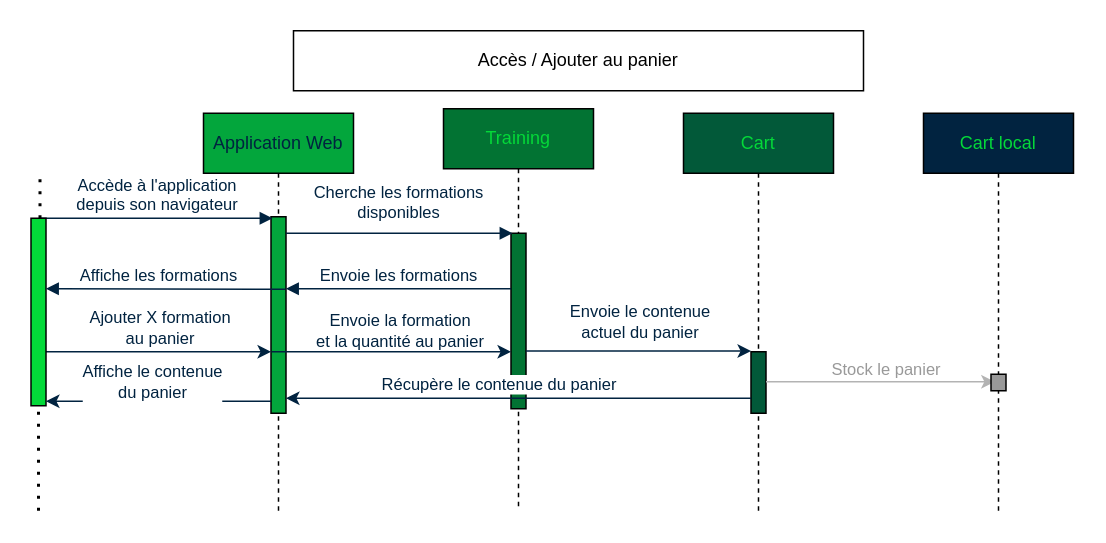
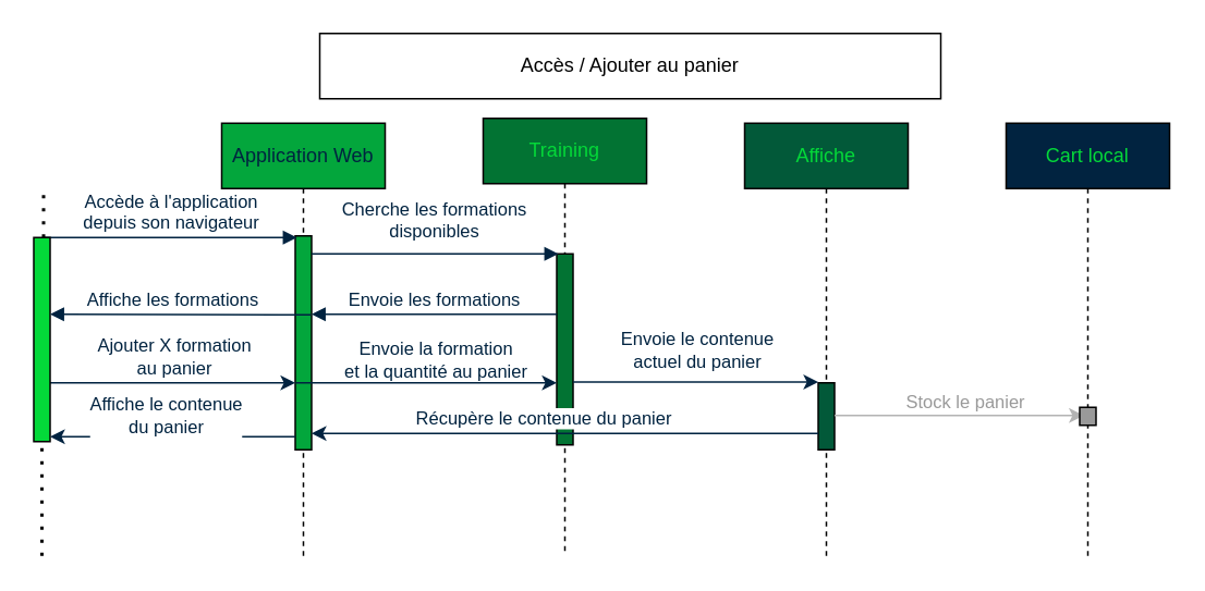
- <mxCell id="7" value="&lt;font color=&quot;#04d939&quot;&gt;Cart&lt;/font&gt;" style="shape=umlLifeline;perimeter=lifelinePerimeter;whiteSpace=wrap;html=1;container=0;dropTarget=0;collapsible=0;recursiveResize=0;outlineConnect=0;portConstraint=eastwest;newEdgeStyle={&quot;edgeStyle&quot;:&quot;elbowEdgeStyle&quot;,&quot;elbow&quot;:&quot;vertical&quot;,&quot;curved&quot;:0,&quot;rounded&quot;:0};movable=1;resizable=1;rotatable=1;deletable=1;editable=1;locked=0;connectable=1;fillColor=#025939;" parent="1" vertex="1"><mxGeometry x="455" y="75" width="100" height="265" as="geometry" /></mxCell>
+ <mxCell id="7" value="&lt;font color=&quot;#04d939&quot;&gt;Affiche&lt;/font&gt;" style="shape=umlLifeline;perimeter=lifelinePerimeter;whiteSpace=wrap;html=1;container=0;dropTarget=0;collapsible=0;recursiveResize=0;outlineConnect=0;portConstraint=eastwest;newEdgeStyle={&quot;edgeStyle&quot;:&quot;elbowEdgeStyle&quot;,&quot;elbow&quot;:&quot;vertical&quot;,&quot;curved&quot;:0,&quot;rounded&quot;:0};movable=1;resizable=1;rotatable=1;deletable=1;editable=1;locked=0;connectable=1;fillColor=#025939;" parent="1" vertex="1"><mxGeometry x="455" y="75" width="100" height="265" as="geometry" /></mxCell>
